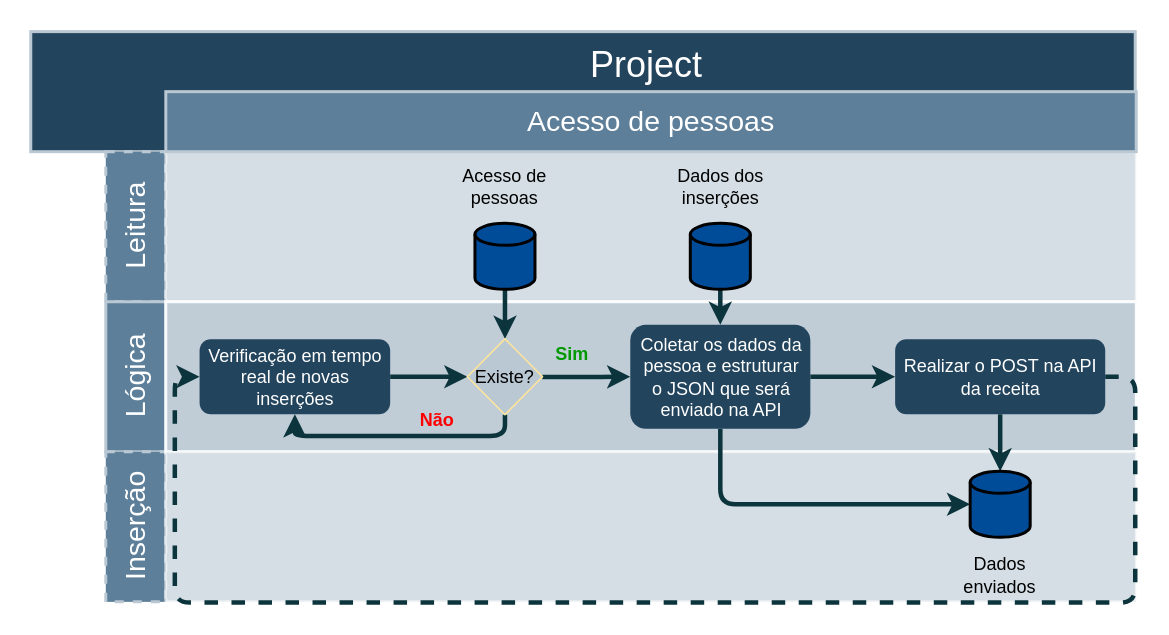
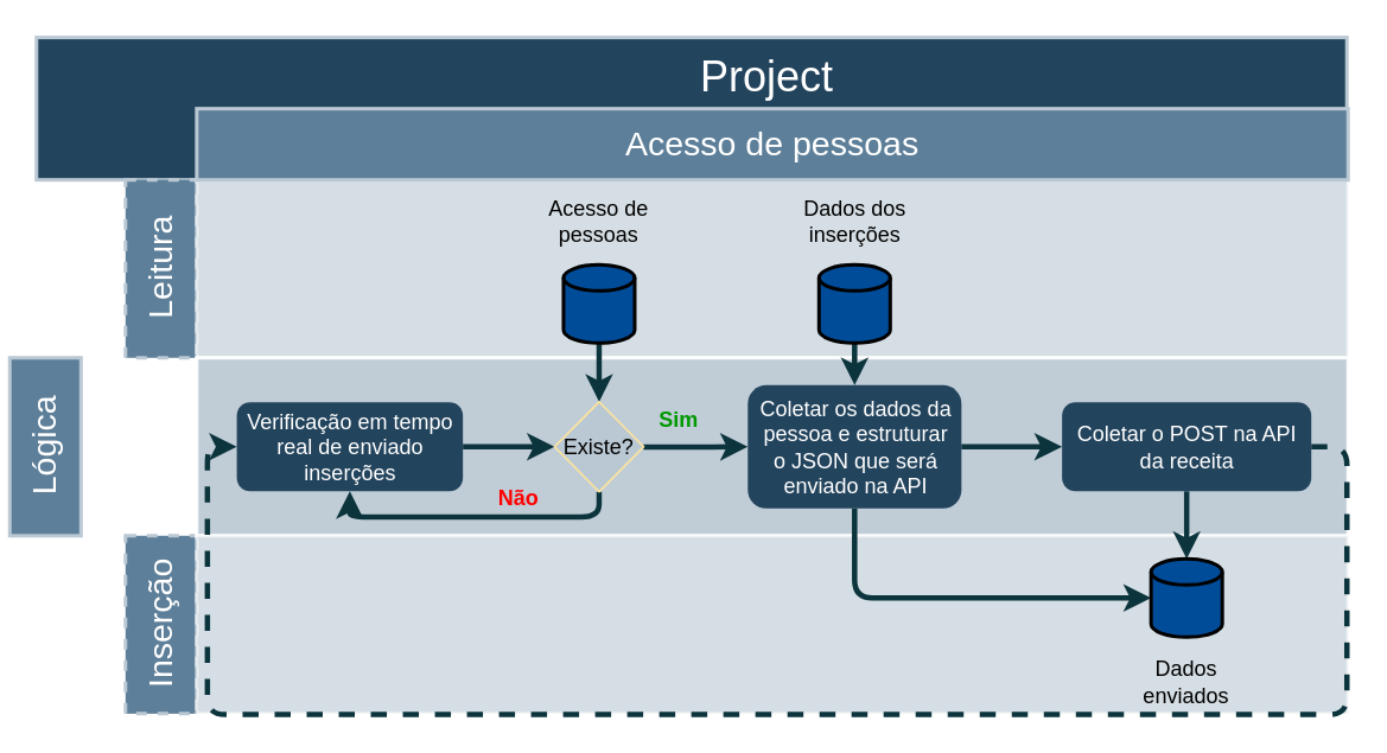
- <mxCell id="4" value="Lógica" style="strokeColor=#BAC8D3;fillColor=#5d7f99;fontSize=19;strokeWidth=2;horizontal=0;fontFamily=Helvetica;html=1;labelBackgroundColor=none;fontColor=#FFFFFF;" parent="1" vertex="1"><mxGeometry x="70" y="200.5" width="40" height="100" as="geometry" /></mxCell>
+ <mxCell id="4" value="Lógica" style="strokeColor=#BAC8D3;fillColor=#5d7f99;fontSize=19;strokeWidth=2;horizontal=0;fontFamily=Helvetica;html=1;labelBackgroundColor=none;fontColor=#FFFFFF;" parent="1" vertex="1"><mxGeometry x="5" y="200.5" width="40" height="100" as="geometry" /></mxCell>
- <mxCell id="10" value="&lt;font color=&quot;#ffffff&quot;&gt;Verificação em tempo&lt;br&gt;real de novas&lt;br&gt;inserções&lt;br&gt;&lt;/font&gt;" style="rounded=1;fillColor=#23445D;strokeColor=none;strokeWidth=2;fontFamily=Helvetica;html=1;gradientColor=none;" parent="1" vertex="1"><mxGeometry x="132.505" y="225.5" width="127" height="50" as="geometry" /></mxCell>
+ <mxCell id="10" value="&lt;font color=&quot;#ffffff&quot;&gt;Verificação em tempo&lt;br&gt;real de enviado&lt;br&gt;inserções&lt;br&gt;&lt;/font&gt;" style="rounded=1;fillColor=#23445D;strokeColor=none;strokeWidth=2;fontFamily=Helvetica;html=1;gradientColor=none;" parent="1" vertex="1"><mxGeometry x="132.505" y="225.5" width="127" height="50" as="geometry" /></mxCell>
- <mxCell id="13" value="&lt;font color=&quot;#ffffff&quot;&gt;Realizar o POST na API&lt;br&gt;da receita&lt;br&gt;&lt;/font&gt;" style="rounded=1;fillColor=#23445D;strokeColor=none;strokeWidth=2;fontFamily=Helvetica;html=1;gradientColor=none;" parent="1" vertex="1"><mxGeometry x="596" y="225.5" width="140" height="50" as="geometry" /></mxCell>
+ <mxCell id="13" value="&lt;font color=&quot;#ffffff&quot;&gt;Coletar o POST na API&lt;br&gt;da receita&lt;br&gt;&lt;/font&gt;" style="rounded=1;fillColor=#23445D;strokeColor=none;strokeWidth=2;fontFamily=Helvetica;html=1;gradientColor=none;" parent="1" vertex="1"><mxGeometry x="596" y="225.5" width="140" height="50" as="geometry" /></mxCell>
